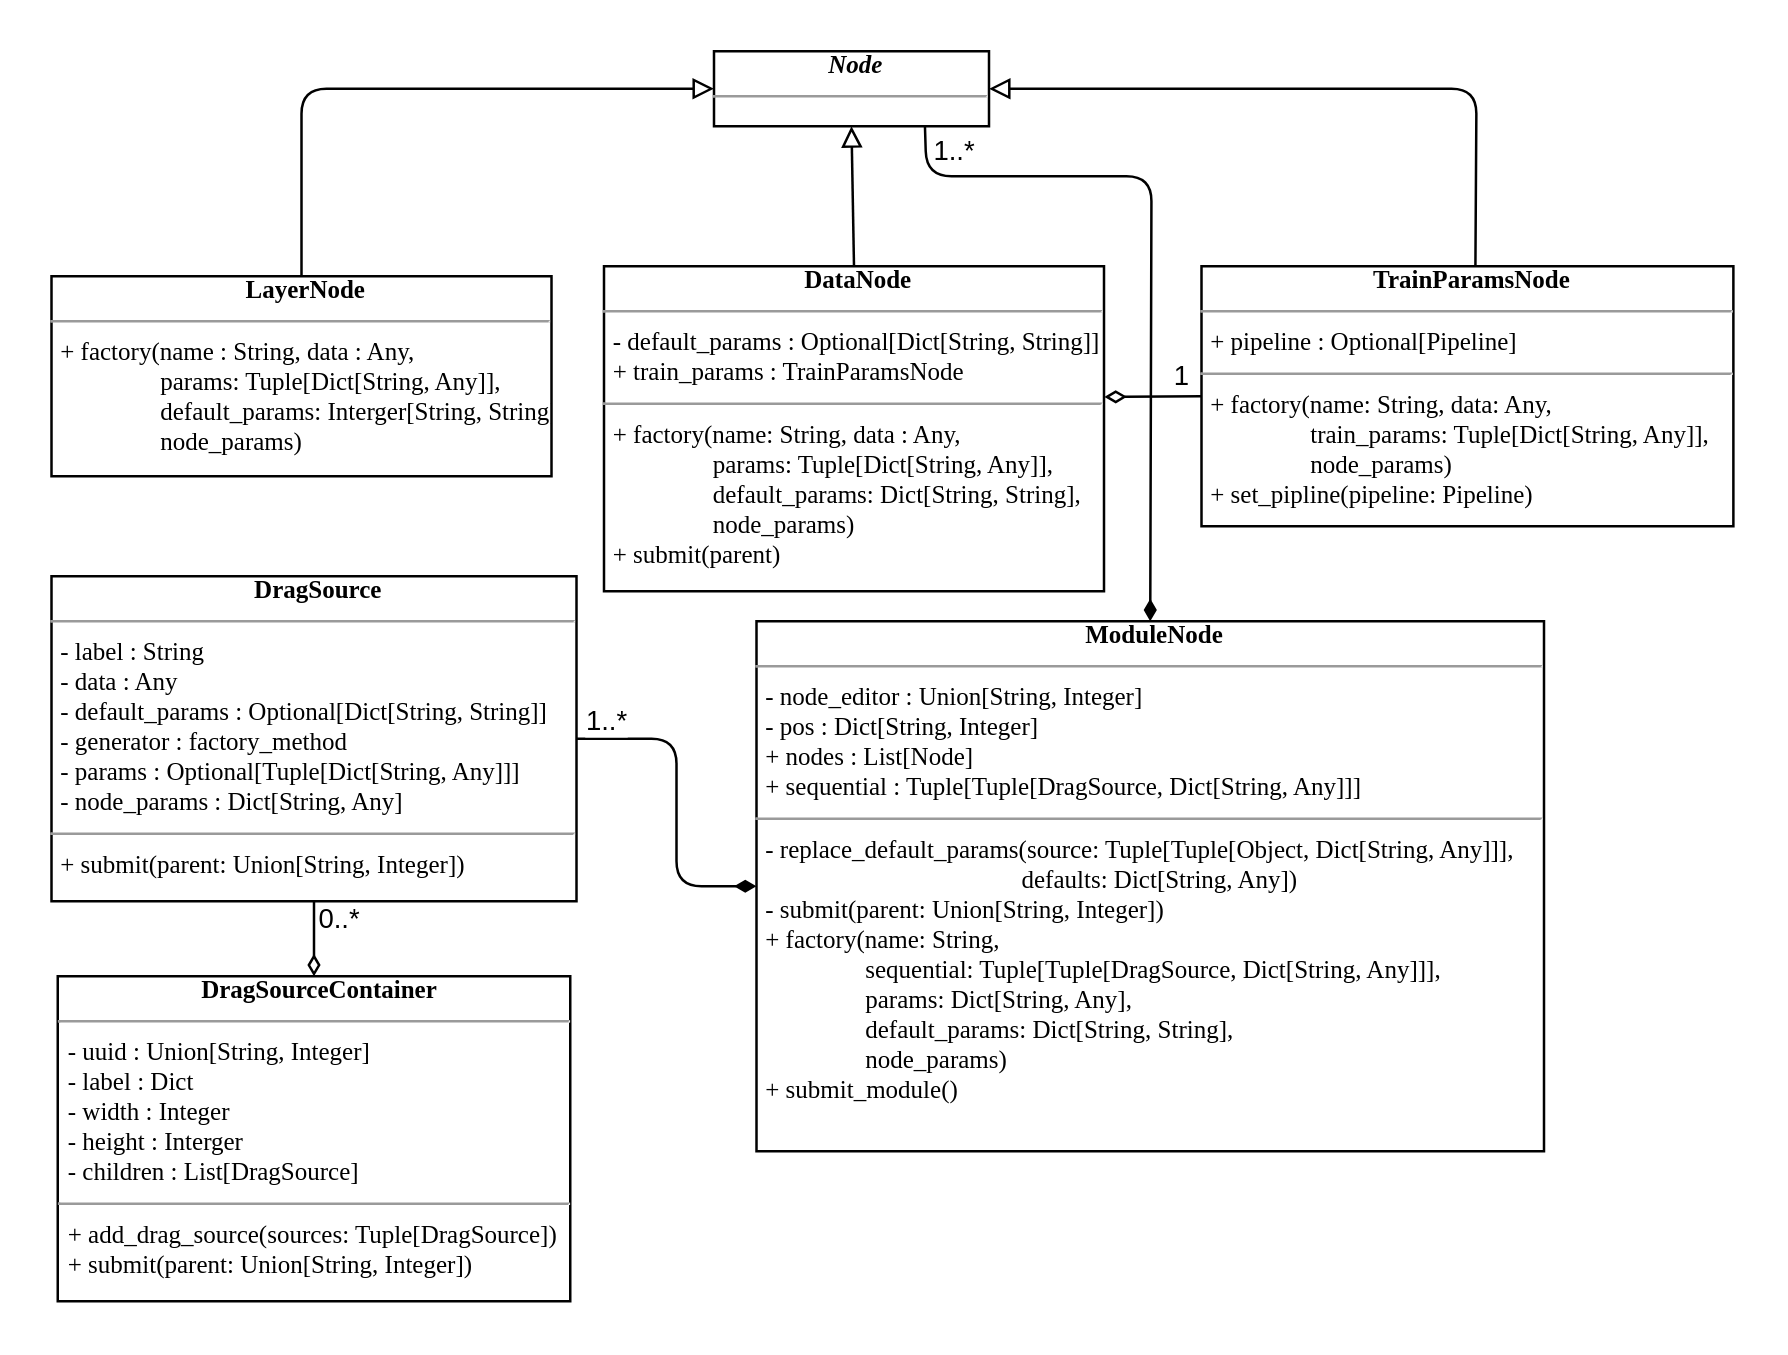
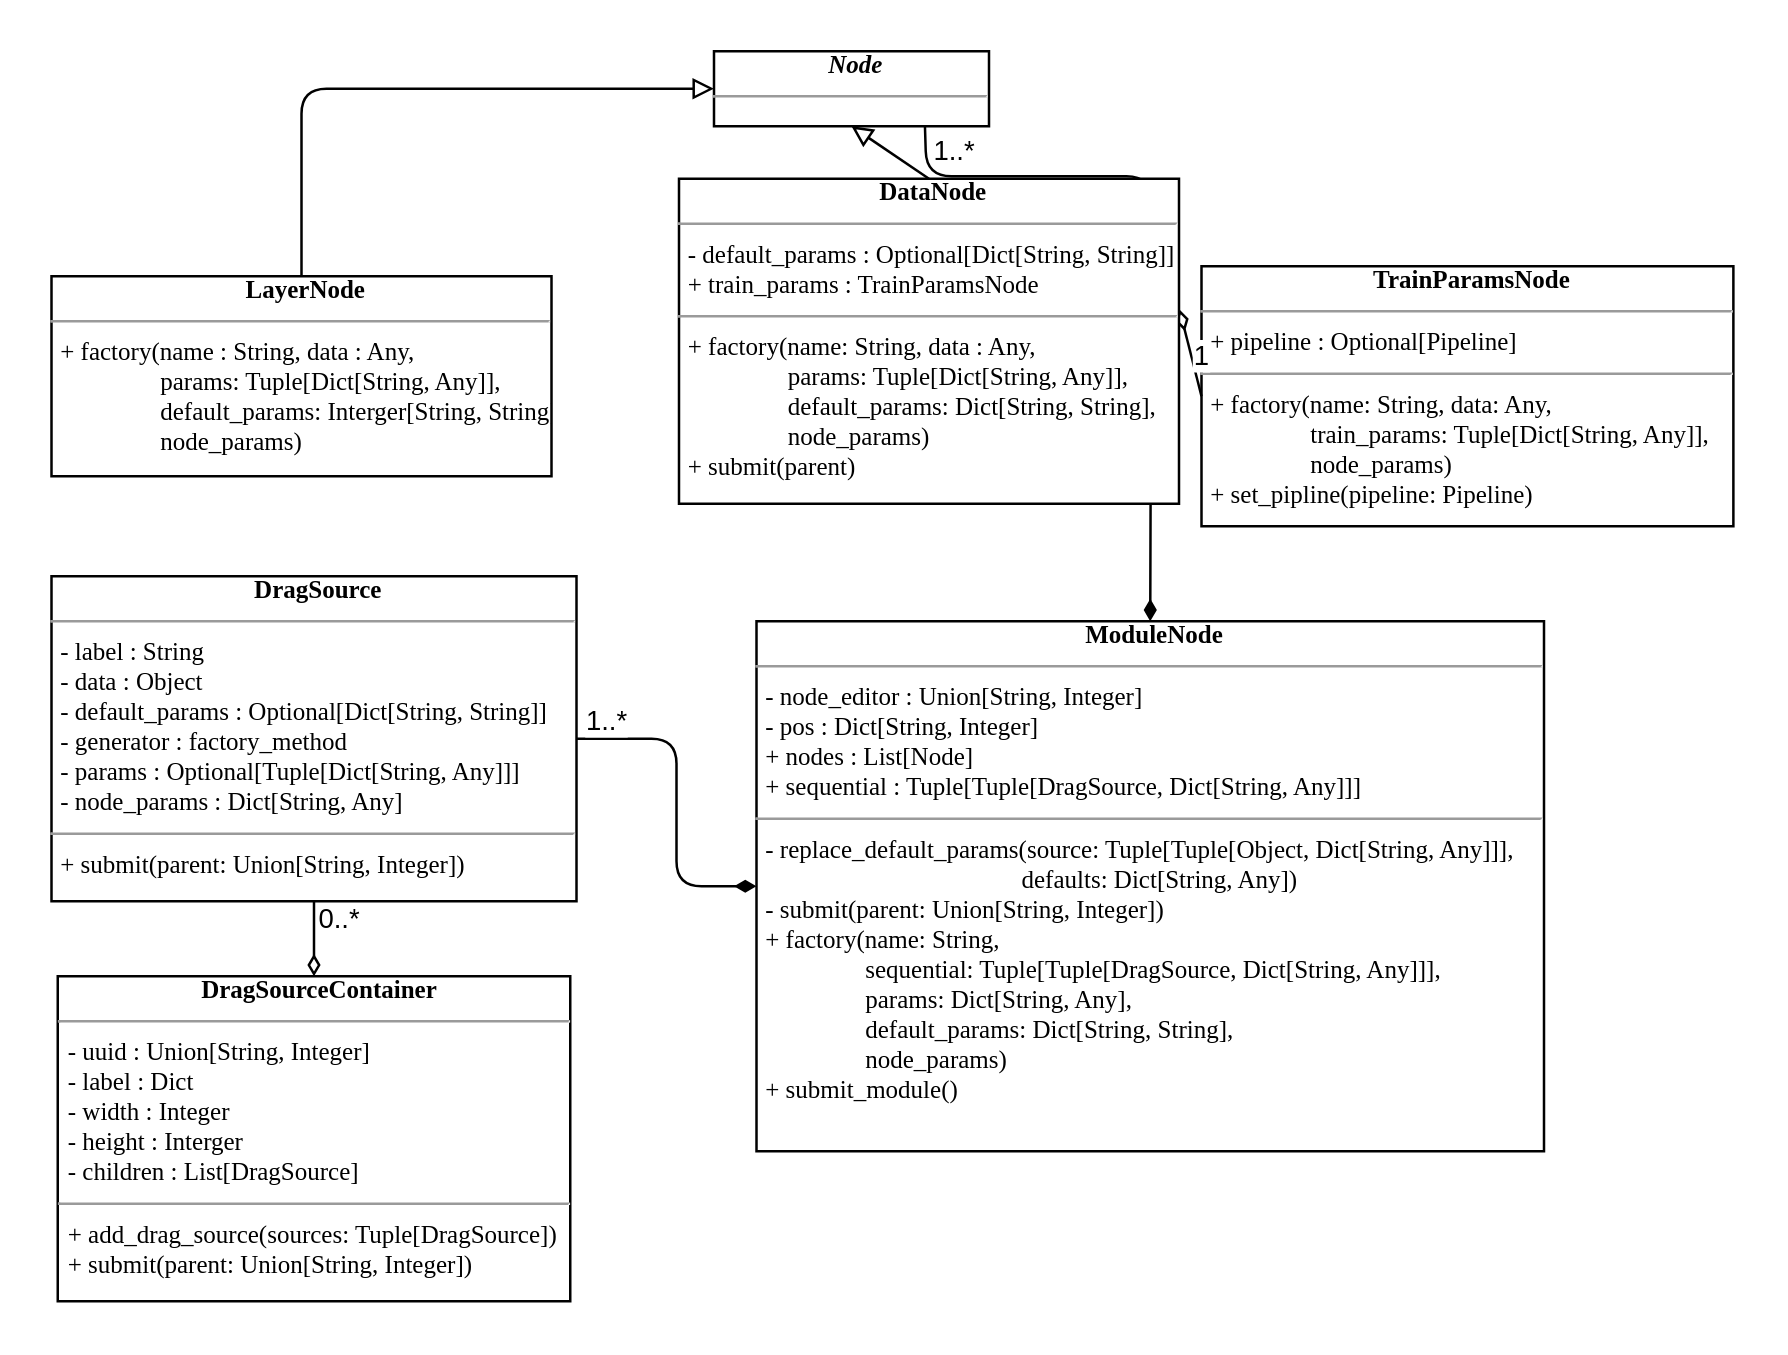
- <mxCell id="4" style="rounded=1;html=1;entryX=1;entryY=0.5;jettySize=auto;endArrow=block;dashed=0;endFill=0;exitX=0.515;exitY=-0.004;exitDx=0;exitDy=0;entryDx=0;entryDy=0;exitPerimeter=0;" parent="1" source="14" target="5" edge="1"><mxGeometry relative="1" as="geometry"><Array as="points"><mxPoint x="590" y="35" /></Array><mxPoint x="680" y="322" as="sourcePoint" /></mxGeometry></mxCell>
- <mxCell id="19" value="&lt;p style=&quot;text-align: center; margin: 0px 0px 0px 4px; font-size: 10px; font-family: Times, serif; color: rgb(0, 0, 0);&quot;&gt;&lt;b&gt;DataNode&lt;/b&gt;&lt;/p&gt;&lt;hr size=&quot;1&quot;&gt;&lt;p style=&quot;margin:0px;text-align:start;margin-left:4px;;font-size:10.0px;font-family:Times,serif;color:#000000;&quot;&gt;- default_params : Optional[Dict[String, String]]&lt;br&gt;+ train_params : TrainParamsNode&lt;/p&gt;&lt;hr size=&quot;1&quot;&gt;&lt;p style=&quot;margin:0px;text-align:start;margin-left:4px;;font-size:10.0px;font-family:Times,serif;color:#000000;&quot;&gt;+ factory(name: String, data : Any,&amp;nbsp;&lt;/p&gt;&lt;p style=&quot;margin:0px;text-align:start;margin-left:4px;;font-size:10.0px;font-family:Times,serif;color:#000000;&quot;&gt;&lt;span style=&quot;&quot;&gt;&#09;&lt;/span&gt;&lt;span style=&quot;&quot;&gt;&#09;&lt;/span&gt;&lt;span style=&quot;white-space: pre;&quot;&gt;&#09;&lt;/span&gt;&lt;span style=&quot;white-space: pre;&quot;&gt;&#09;&lt;/span&gt;params: Tuple[Dict[String, Any]],&amp;nbsp;&lt;/p&gt;&lt;p style=&quot;margin:0px;text-align:start;margin-left:4px;;font-size:10.0px;font-family:Times,serif;color:#000000;&quot;&gt;&lt;span style=&quot;&quot;&gt;&#09;&lt;/span&gt;&lt;span style=&quot;&quot;&gt;&#09;&lt;/span&gt;&lt;span style=&quot;white-space: pre;&quot;&gt;&#09;&lt;/span&gt;&lt;span style=&quot;white-space: pre;&quot;&gt;&#09;&lt;/span&gt;default_params: Dict[String, String],&lt;/p&gt;&lt;p style=&quot;margin:0px;text-align:start;margin-left:4px;;font-size:10.0px;font-family:Times,serif;color:#000000;&quot;&gt;&lt;span style=&quot;white-space: pre;&quot;&gt;&#09;&lt;/span&gt;&lt;span style=&quot;white-space: pre;&quot;&gt;&#09;&lt;/span&gt;node_params)&lt;br&gt;+ submit(parent)&lt;/p&gt;" style="verticalAlign=top;align=left;overflow=fill;html=1;rounded=0;shadow=0;comic=0;labelBackgroundColor=none;strokeColor=black;strokeWidth=1;fillColor=#ffffff;" parent="1" vertex="1"><mxGeometry x="241" y="106" width="200" height="130" as="geometry" /></mxCell>
+ <mxCell id="19" value="&lt;p style=&quot;text-align: center; margin: 0px 0px 0px 4px; font-size: 10px; font-family: Times, serif; color: rgb(0, 0, 0);&quot;&gt;&lt;b&gt;DataNode&lt;/b&gt;&lt;/p&gt;&lt;hr size=&quot;1&quot;&gt;&lt;p style=&quot;margin:0px;text-align:start;margin-left:4px;;font-size:10.0px;font-family:Times,serif;color:#000000;&quot;&gt;- default_params : Optional[Dict[String, String]]&lt;br&gt;+ train_params : TrainParamsNode&lt;/p&gt;&lt;hr size=&quot;1&quot;&gt;&lt;p style=&quot;margin:0px;text-align:start;margin-left:4px;;font-size:10.0px;font-family:Times,serif;color:#000000;&quot;&gt;+ factory(name: String, data : Any,&amp;nbsp;&lt;/p&gt;&lt;p style=&quot;margin:0px;text-align:start;margin-left:4px;;font-size:10.0px;font-family:Times,serif;color:#000000;&quot;&gt;&lt;span style=&quot;&quot;&gt;&#09;&lt;/span&gt;&lt;span style=&quot;&quot;&gt;&#09;&lt;/span&gt;&lt;span style=&quot;white-space: pre;&quot;&gt;&#09;&lt;/span&gt;&lt;span style=&quot;white-space: pre;&quot;&gt;&#09;&lt;/span&gt;params: Tuple[Dict[String, Any]],&amp;nbsp;&lt;/p&gt;&lt;p style=&quot;margin:0px;text-align:start;margin-left:4px;;font-size:10.0px;font-family:Times,serif;color:#000000;&quot;&gt;&lt;span style=&quot;&quot;&gt;&#09;&lt;/span&gt;&lt;span style=&quot;&quot;&gt;&#09;&lt;/span&gt;&lt;span style=&quot;white-space: pre;&quot;&gt;&#09;&lt;/span&gt;&lt;span style=&quot;white-space: pre;&quot;&gt;&#09;&lt;/span&gt;default_params: Dict[String, String],&lt;/p&gt;&lt;p style=&quot;margin:0px;text-align:start;margin-left:4px;;font-size:10.0px;font-family:Times,serif;color:#000000;&quot;&gt;&lt;span style=&quot;white-space: pre;&quot;&gt;&#09;&lt;/span&gt;&lt;span style=&quot;white-space: pre;&quot;&gt;&#09;&lt;/span&gt;node_params)&lt;br&gt;+ submit(parent)&lt;/p&gt;" style="verticalAlign=top;align=left;overflow=fill;html=1;rounded=0;shadow=0;comic=0;labelBackgroundColor=none;strokeColor=black;strokeWidth=1;fillColor=#ffffff;" parent="1" vertex="1"><mxGeometry x="271" y="71" width="200" height="130" as="geometry" /></mxCell>
- <mxCell id="8" value="&lt;p style=&quot;text-align: center; margin: 0px 0px 0px 4px; font-size: 10px; font-family: Times, serif; color: rgb(0, 0, 0);&quot;&gt;&lt;b&gt;DragSource&lt;/b&gt;&lt;/p&gt;&lt;hr size=&quot;1&quot;&gt;&lt;p style=&quot;margin:0px;text-align:start;margin-left:4px;;font-size:10.0px;font-family:Times,serif;color:#000000;&quot;&gt;- label : String&lt;br&gt;&lt;/p&gt;&lt;p style=&quot;margin:0px;text-align:start;margin-left:4px;;font-size:10.0px;font-family:Times,serif;color:#000000;&quot;&gt;- data : Any&lt;br&gt;- default_params : Optional[Dict[String, String]]&lt;br&gt;- generator : factory_method&lt;br&gt;- params : Optional[Tuple[Dict[String, Any]]]&lt;/p&gt;&lt;p style=&quot;margin:0px;text-align:start;margin-left:4px;;font-size:10.0px;font-family:Times,serif;color:#000000;&quot;&gt;- node_params : Dict[String, Any]&lt;br&gt;&lt;/p&gt;&lt;hr size=&quot;1&quot;&gt;&lt;p style=&quot;margin:0px;text-align:start;margin-left:4px;;font-size:10.0px;font-family:Times,serif;color:#000000;&quot;&gt;+ submit(parent: Union[String, Integer])&lt;/p&gt;" style="verticalAlign=top;align=left;overflow=fill;html=1;rounded=0;shadow=0;comic=0;labelBackgroundColor=none;strokeColor=black;strokeWidth=1;fillColor=#ffffff;" parent="1" vertex="1"><mxGeometry x="20" y="230" width="210" height="130" as="geometry" /></mxCell>
+ <mxCell id="8" value="&lt;p style=&quot;text-align: center; margin: 0px 0px 0px 4px; font-size: 10px; font-family: Times, serif; color: rgb(0, 0, 0);&quot;&gt;&lt;b&gt;DragSource&lt;/b&gt;&lt;/p&gt;&lt;hr size=&quot;1&quot;&gt;&lt;p style=&quot;margin:0px;text-align:start;margin-left:4px;;font-size:10.0px;font-family:Times,serif;color:#000000;&quot;&gt;- label : String&lt;br&gt;&lt;/p&gt;&lt;p style=&quot;margin:0px;text-align:start;margin-left:4px;;font-size:10.0px;font-family:Times,serif;color:#000000;&quot;&gt;- data : Object&lt;br&gt;- default_params : Optional[Dict[String, String]]&lt;br&gt;- generator : factory_method&lt;br&gt;- params : Optional[Tuple[Dict[String, Any]]]&lt;/p&gt;&lt;p style=&quot;margin:0px;text-align:start;margin-left:4px;;font-size:10.0px;font-family:Times,serif;color:#000000;&quot;&gt;- node_params : Dict[String, Any]&lt;br&gt;&lt;/p&gt;&lt;hr size=&quot;1&quot;&gt;&lt;p style=&quot;margin:0px;text-align:start;margin-left:4px;;font-size:10.0px;font-family:Times,serif;color:#000000;&quot;&gt;+ submit(parent: Union[String, Integer])&lt;/p&gt;" style="verticalAlign=top;align=left;overflow=fill;html=1;rounded=0;shadow=0;comic=0;labelBackgroundColor=none;strokeColor=black;strokeWidth=1;fillColor=#ffffff;" parent="1" vertex="1"><mxGeometry x="20" y="230" width="210" height="130" as="geometry" /></mxCell>
